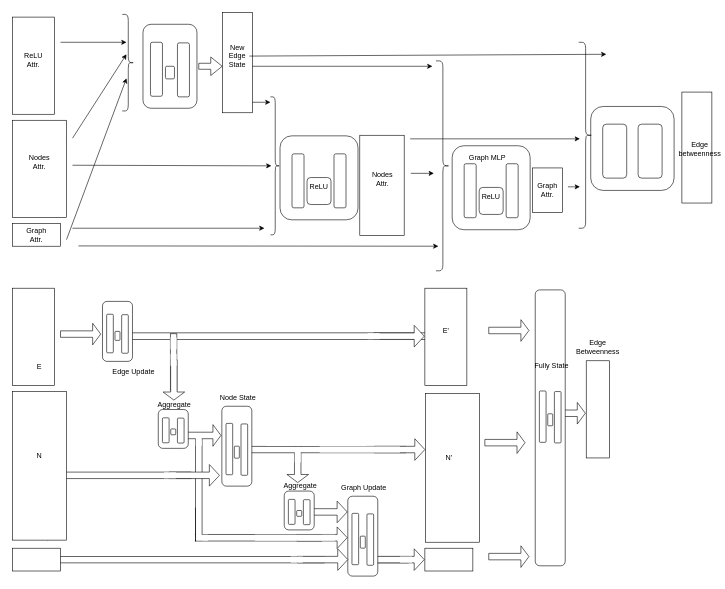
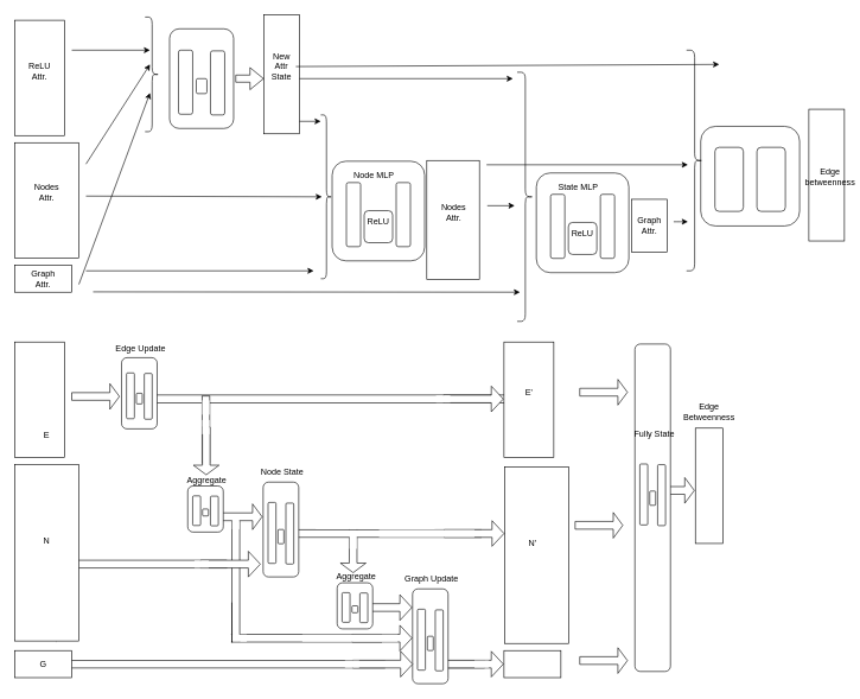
- <mxCell id="58" value="New Edge&lt;br&gt;State" style="text;html=1;strokeColor=none;fillColor=none;align=center;verticalAlign=middle;whiteSpace=wrap;rounded=0;" parent="1" vertex="1"><mxGeometry x="375" y="83" width="40" height="20" as="geometry" /></mxCell>
+ <mxCell id="58" value="New Attr&lt;br&gt;State" style="text;html=1;strokeColor=none;fillColor=none;align=center;verticalAlign=middle;whiteSpace=wrap;rounded=0;" parent="1" vertex="1"><mxGeometry x="375" y="83" width="40" height="20" as="geometry" /></mxCell>
+ <mxCell id="36" value="Node MLP" style="text;html=1;strokeColor=none;fillColor=none;align=center;verticalAlign=middle;whiteSpace=wrap;rounded=0;" parent="1" vertex="1"><mxGeometry x="470" y="235.5" width="110" height="20" as="geometry" /></mxCell>
- <mxCell id="66" value="Graph MLP" style="text;html=1;strokeColor=none;fillColor=none;align=center;verticalAlign=middle;whiteSpace=wrap;rounded=0;" parent="1" vertex="1"><mxGeometry x="757" y="252" width="110" height="20" as="geometry" /></mxCell>
+ <mxCell id="66" value="State MLP" style="text;html=1;strokeColor=none;fillColor=none;align=center;verticalAlign=middle;whiteSpace=wrap;rounded=0;" parent="1" vertex="1"><mxGeometry x="757" y="252" width="110" height="20" as="geometry" /></mxCell>
- <mxCell id="150" value="Edge Update" style="text;html=1;strokeColor=none;fillColor=none;align=center;verticalAlign=middle;whiteSpace=wrap;rounded=0;" vertex="1" parent="144"><mxGeometry x="25" y="130" width="80" height="20" as="geometry" /></mxCell>
+ <mxCell id="150" value="Edge Update" style="text;html=1;strokeColor=none;fillColor=none;align=center;verticalAlign=middle;whiteSpace=wrap;rounded=0;" vertex="1" parent="144"><mxGeometry width="80" height="20" as="geometry" /></mxCell>
+ <mxCell id="115" value="G" style="text;html=1;strokeColor=none;fillColor=none;align=center;verticalAlign=middle;whiteSpace=wrap;rounded=0;" vertex="1" parent="113"><mxGeometry x="20" y="9" width="40" height="20" as="geometry" /></mxCell>
